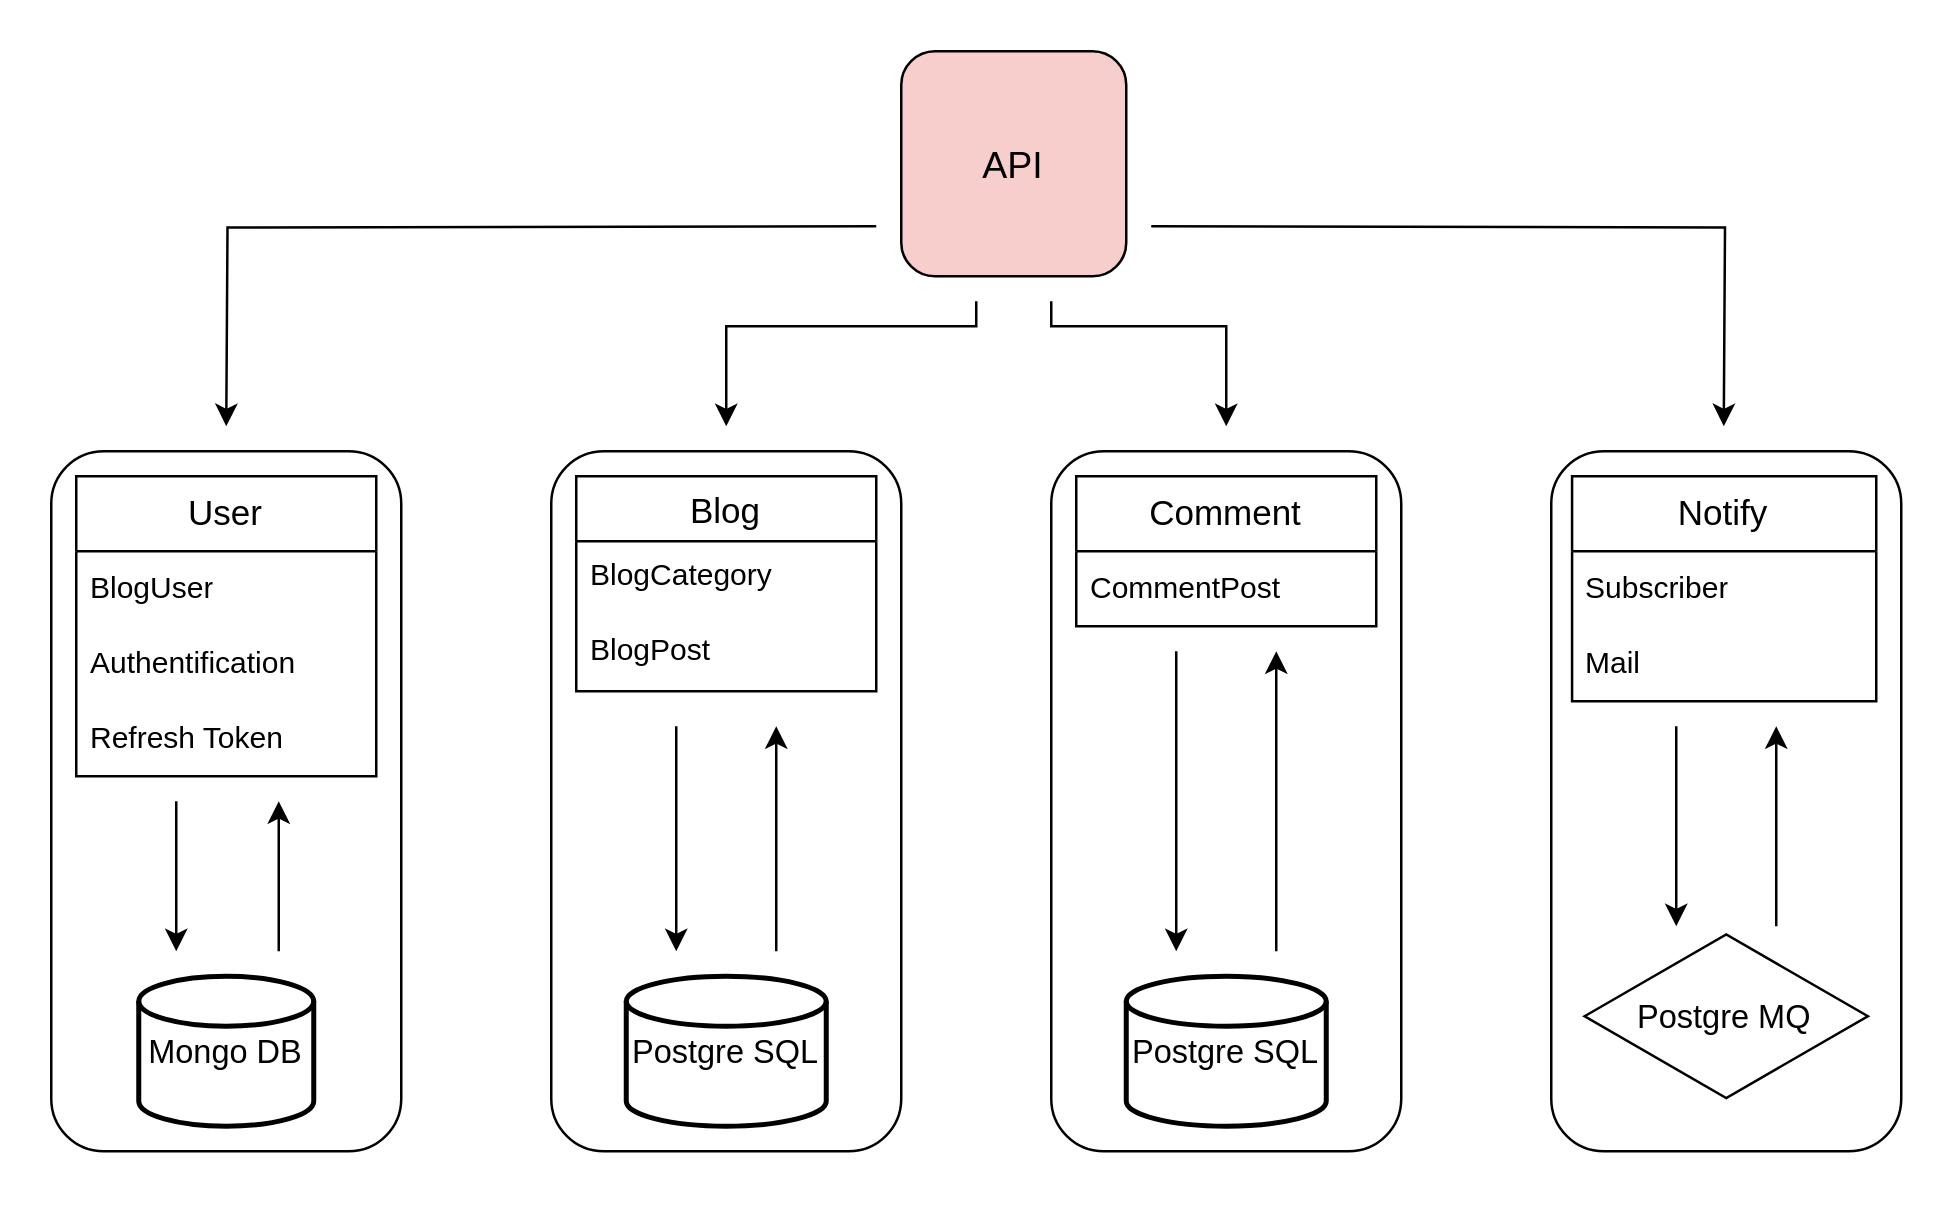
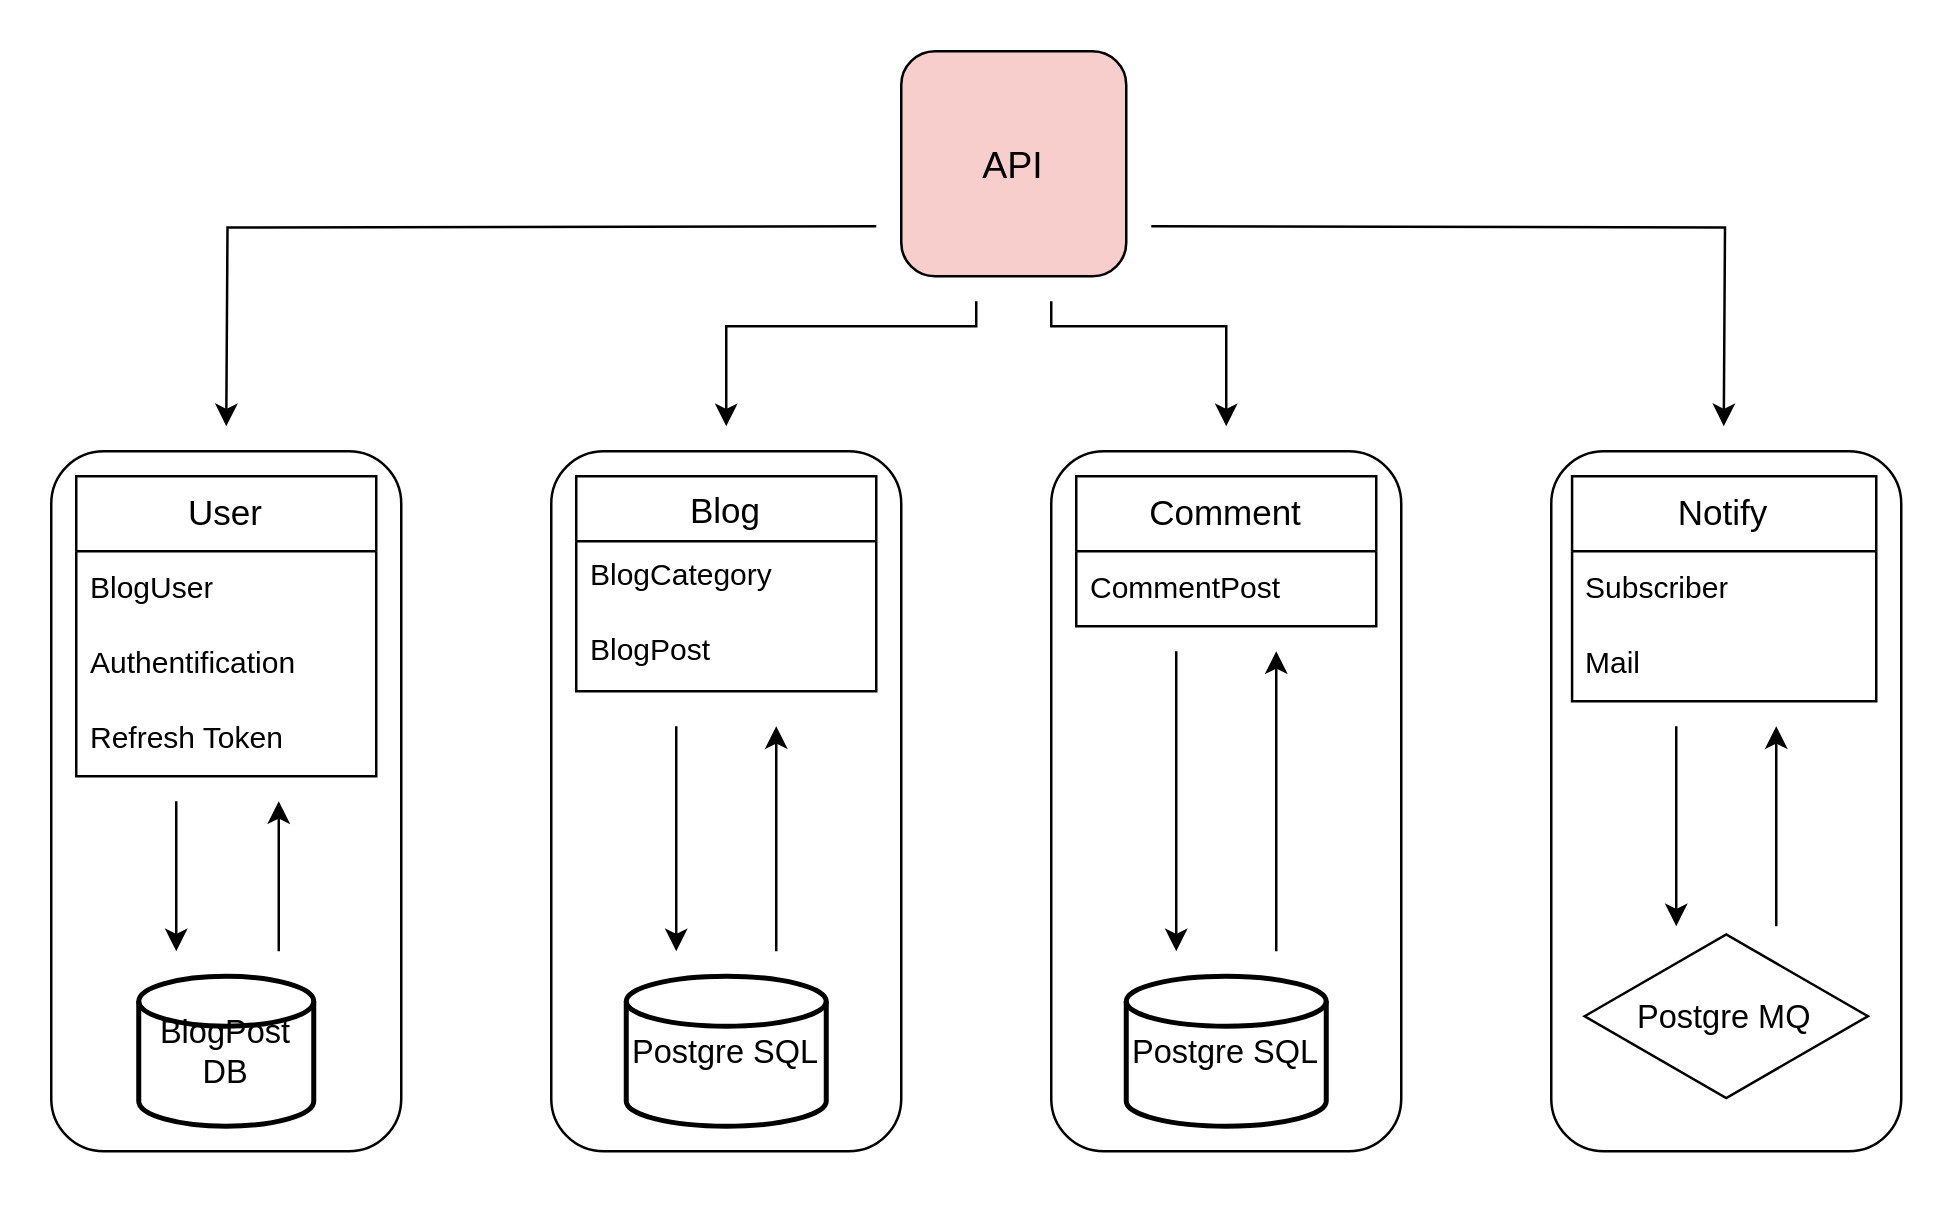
- <mxCell id="23" value="&lt;font style=&quot;font-size: 13px;&quot;&gt;Mongo DB&lt;/font&gt;" style="strokeWidth=2;html=1;shape=mxgraph.flowchart.database;whiteSpace=wrap;" parent="1" vertex="1"><mxGeometry x="55" y="390" width="70" height="60" as="geometry" /></mxCell>
+ <mxCell id="23" value="&lt;font style=&quot;font-size: 13px;&quot;&gt;BlogPost DB&lt;/font&gt;" style="strokeWidth=2;html=1;shape=mxgraph.flowchart.database;whiteSpace=wrap;" parent="1" vertex="1"><mxGeometry x="55" y="390" width="70" height="60" as="geometry" /></mxCell>
